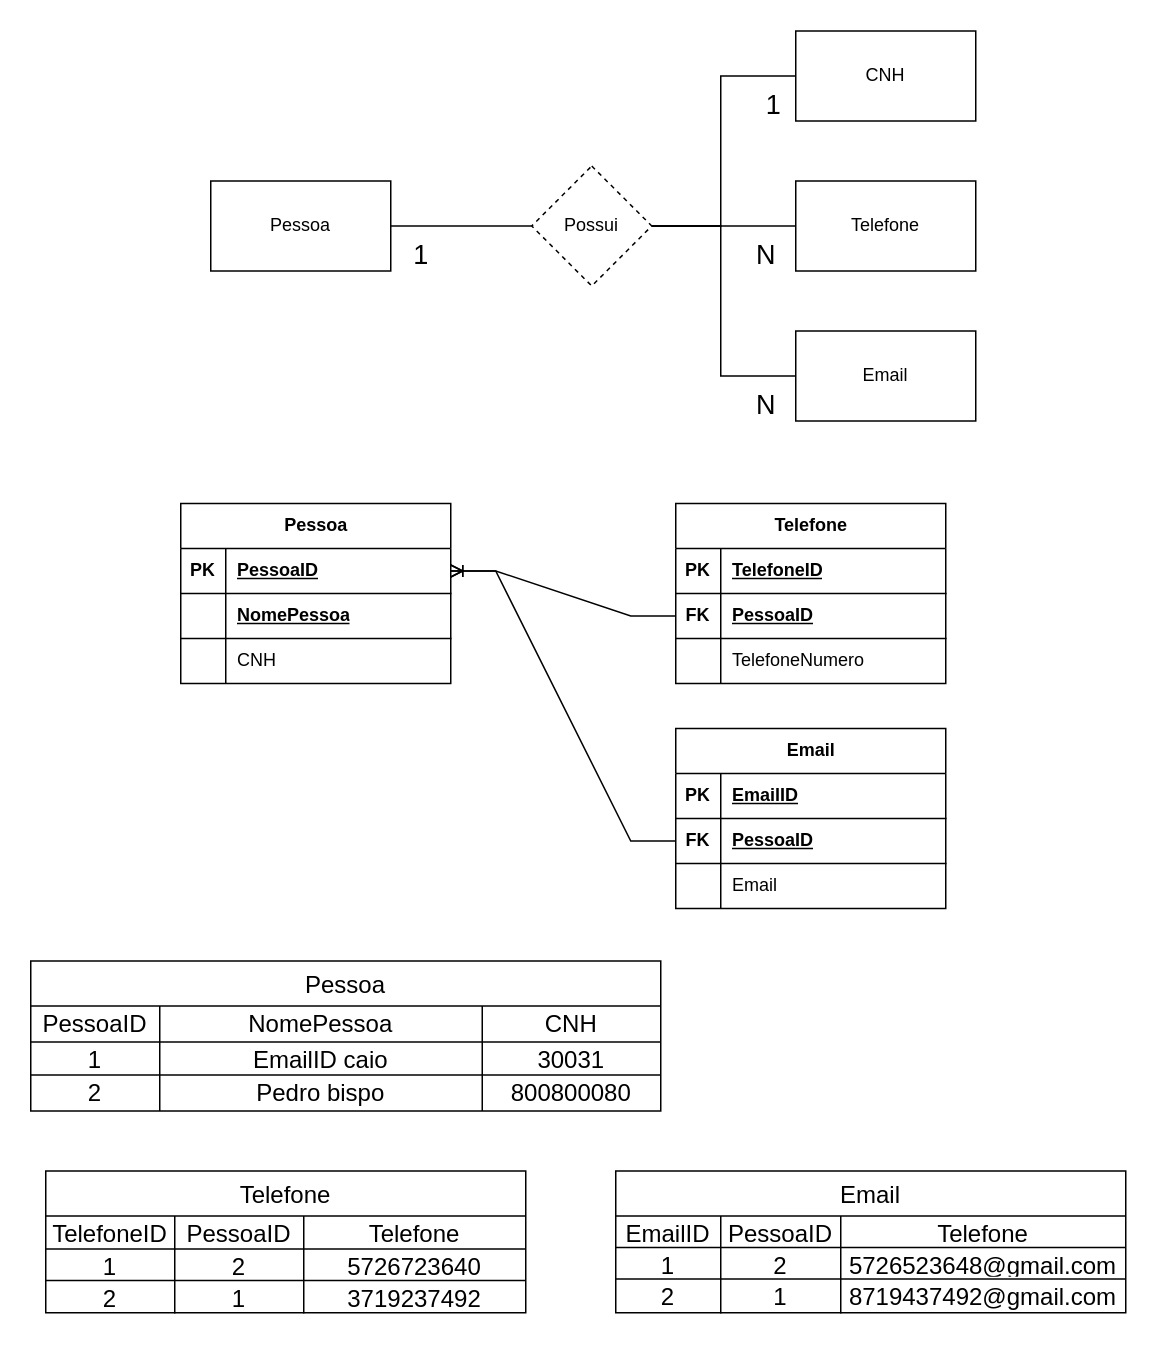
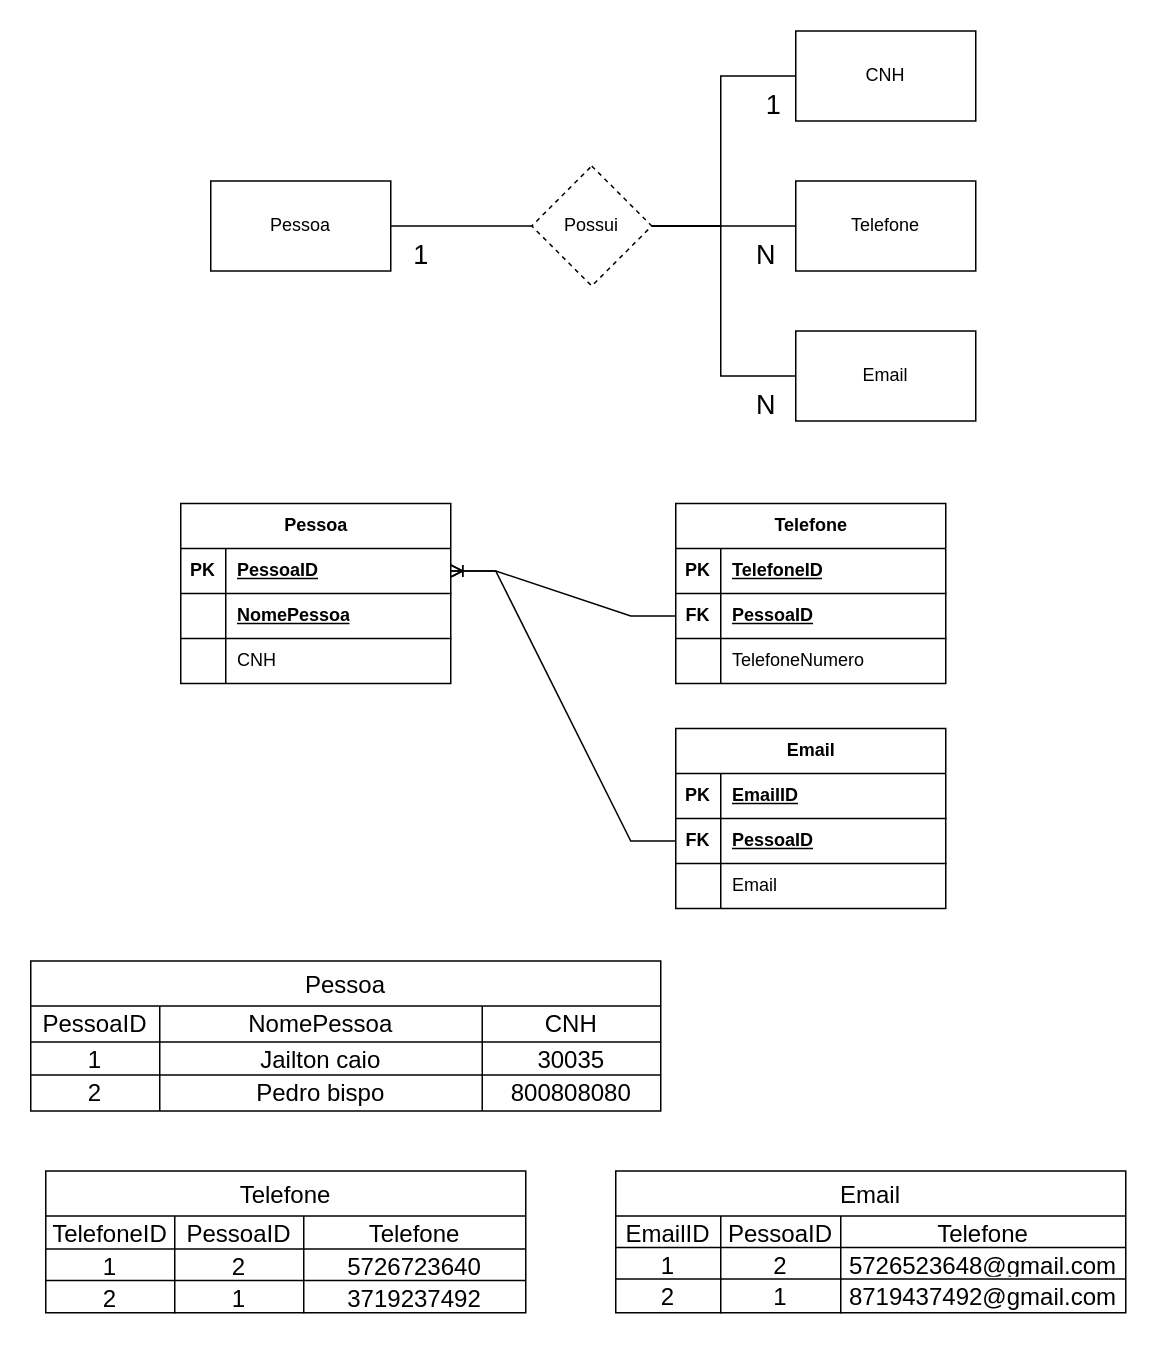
- <mxCell id="54" value="EmailID caio" style="shape=partialRectangle;html=1;whiteSpace=wrap;connectable=0;strokeColor=inherit;overflow=hidden;fillColor=none;top=0;left=0;bottom=0;right=0;pointerEvents=1;fontSize=16;" parent="52" vertex="1"><mxGeometry x="86" width="215" height="22" as="geometry"><mxRectangle width="215" height="22" as="alternateBounds" /></mxGeometry></mxCell>
+ <mxCell id="54" value="Jailton caio" style="shape=partialRectangle;html=1;whiteSpace=wrap;connectable=0;strokeColor=inherit;overflow=hidden;fillColor=none;top=0;left=0;bottom=0;right=0;pointerEvents=1;fontSize=16;" parent="52" vertex="1"><mxGeometry x="86" width="215" height="22" as="geometry"><mxRectangle width="215" height="22" as="alternateBounds" /></mxGeometry></mxCell>
- <mxCell id="55" value="30031" style="shape=partialRectangle;html=1;whiteSpace=wrap;connectable=0;strokeColor=inherit;overflow=hidden;fillColor=none;top=0;left=0;bottom=0;right=0;pointerEvents=1;fontSize=16;" parent="52" vertex="1"><mxGeometry x="301" width="119" height="22" as="geometry"><mxRectangle width="119" height="22" as="alternateBounds" /></mxGeometry></mxCell>
+ <mxCell id="55" value="30035" style="shape=partialRectangle;html=1;whiteSpace=wrap;connectable=0;strokeColor=inherit;overflow=hidden;fillColor=none;top=0;left=0;bottom=0;right=0;pointerEvents=1;fontSize=16;" parent="52" vertex="1"><mxGeometry x="301" width="119" height="22" as="geometry"><mxRectangle width="119" height="22" as="alternateBounds" /></mxGeometry></mxCell>
- <mxCell id="59" value="800800080" style="shape=partialRectangle;html=1;whiteSpace=wrap;connectable=0;strokeColor=inherit;overflow=hidden;fillColor=none;top=0;left=0;bottom=0;right=0;pointerEvents=1;fontSize=16;" parent="56" vertex="1"><mxGeometry x="301" width="119" height="24" as="geometry"><mxRectangle width="119" height="24" as="alternateBounds" /></mxGeometry></mxCell>
+ <mxCell id="59" value="800808080" style="shape=partialRectangle;html=1;whiteSpace=wrap;connectable=0;strokeColor=inherit;overflow=hidden;fillColor=none;top=0;left=0;bottom=0;right=0;pointerEvents=1;fontSize=16;" parent="56" vertex="1"><mxGeometry x="301" width="119" height="24" as="geometry"><mxRectangle width="119" height="24" as="alternateBounds" /></mxGeometry></mxCell>
